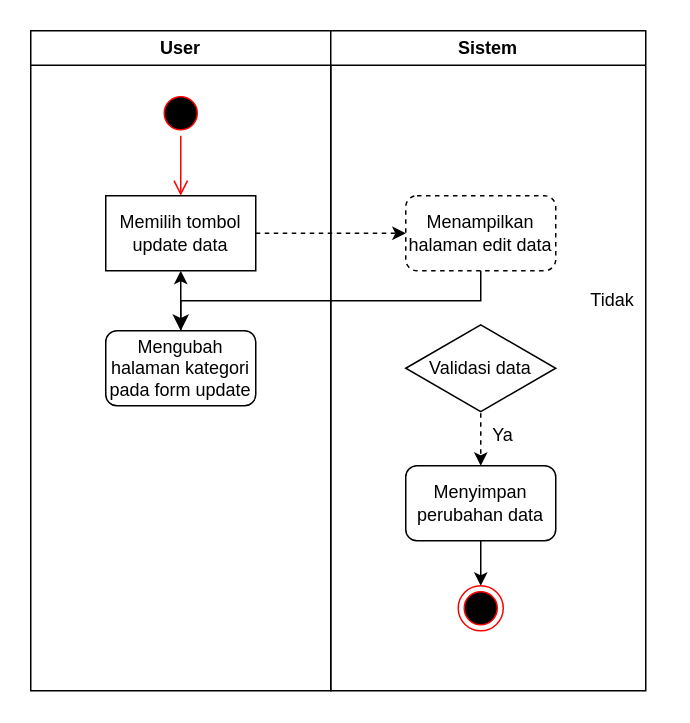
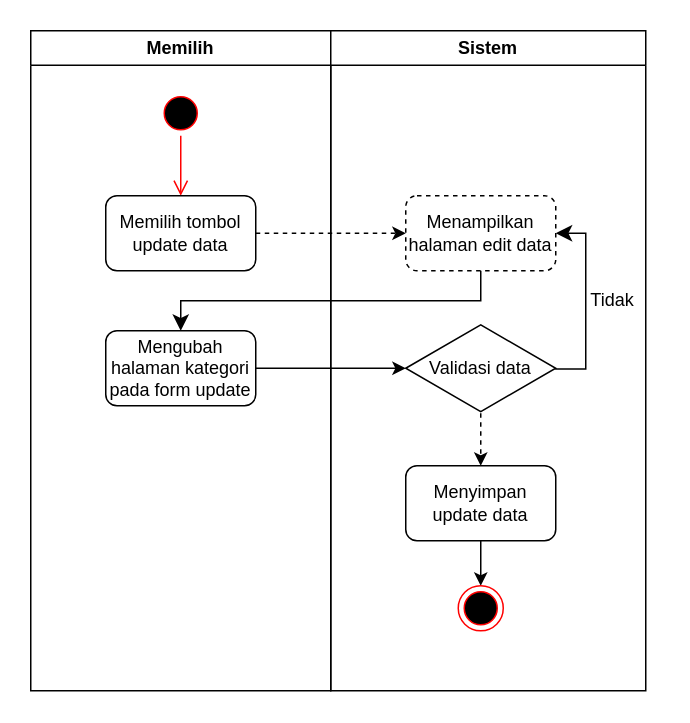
- <mxCell id="2" value="User" style="swimlane;whiteSpace=wrap;html=1;" parent="1" vertex="1"><mxGeometry x="20" y="20" width="200" height="440" as="geometry" /></mxCell>
+ <mxCell id="2" value="Memilih" style="swimlane;whiteSpace=wrap;html=1;" parent="1" vertex="1"><mxGeometry x="20" y="20" width="200" height="440" as="geometry" /></mxCell>
- <mxCell id="5" value="&lt;span style=&quot;color: rgb(0, 0, 0);&quot;&gt;Memilih tombol update data&lt;/span&gt;" style="whiteSpace=wrap;html=1;rounded=0;" parent="2" vertex="1"><mxGeometry x="50" y="110" width="100" height="50" as="geometry" /></mxCell>
+ <mxCell id="5" value="&lt;span style=&quot;color: rgb(0, 0, 0);&quot;&gt;Memilih tombol update data&lt;/span&gt;" style="rounded=1;whiteSpace=wrap;html=1;" parent="2" vertex="1"><mxGeometry x="50" y="110" width="100" height="50" as="geometry" /></mxCell>
- <mxCell id="19" value="" style="edgeStyle=none;html=1;" parent="1" source="6" target="5" edge="1"><mxGeometry relative="1" as="geometry" /></mxCell>
+ <mxCell id="19" value="" style="edgeStyle=none;html=1;" parent="1" source="6" target="10" edge="1"><mxGeometry relative="1" as="geometry" /></mxCell>
+ <mxCell id="11" value="" style="edgeStyle=elbowEdgeStyle;elbow=horizontal;endArrow=classic;html=1;curved=0;rounded=0;endSize=8;startSize=8;entryX=1;entryY=0.5;entryDx=0;entryDy=0;exitX=0.996;exitY=0.507;exitDx=0;exitDy=0;exitPerimeter=0;" parent="7" source="10" target="8" edge="1"><mxGeometry width="50" height="50" relative="1" as="geometry"><mxPoint x="150" y="220" as="sourcePoint" /><mxPoint x="200" y="170" as="targetPoint" /><Array as="points"><mxPoint x="170" y="190" /></Array></mxGeometry></mxCell>
- <mxCell id="15" value="Ya" style="text;html=1;align=center;verticalAlign=middle;whiteSpace=wrap;rounded=0;" parent="7" vertex="1"><mxGeometry x="85" y="255" width="60" height="30" as="geometry" /></mxCell>
- <mxCell id="14" value="Menyimpan perubahan data" style="rounded=1;whiteSpace=wrap;html=1;" parent="7" vertex="1"><mxGeometry x="50" y="290" width="100" height="50" as="geometry" /></mxCell>
+ <mxCell id="14" value="Menyimpan update data" style="rounded=1;whiteSpace=wrap;html=1;" parent="7" vertex="1"><mxGeometry x="50" y="290" width="100" height="50" as="geometry" /></mxCell>
